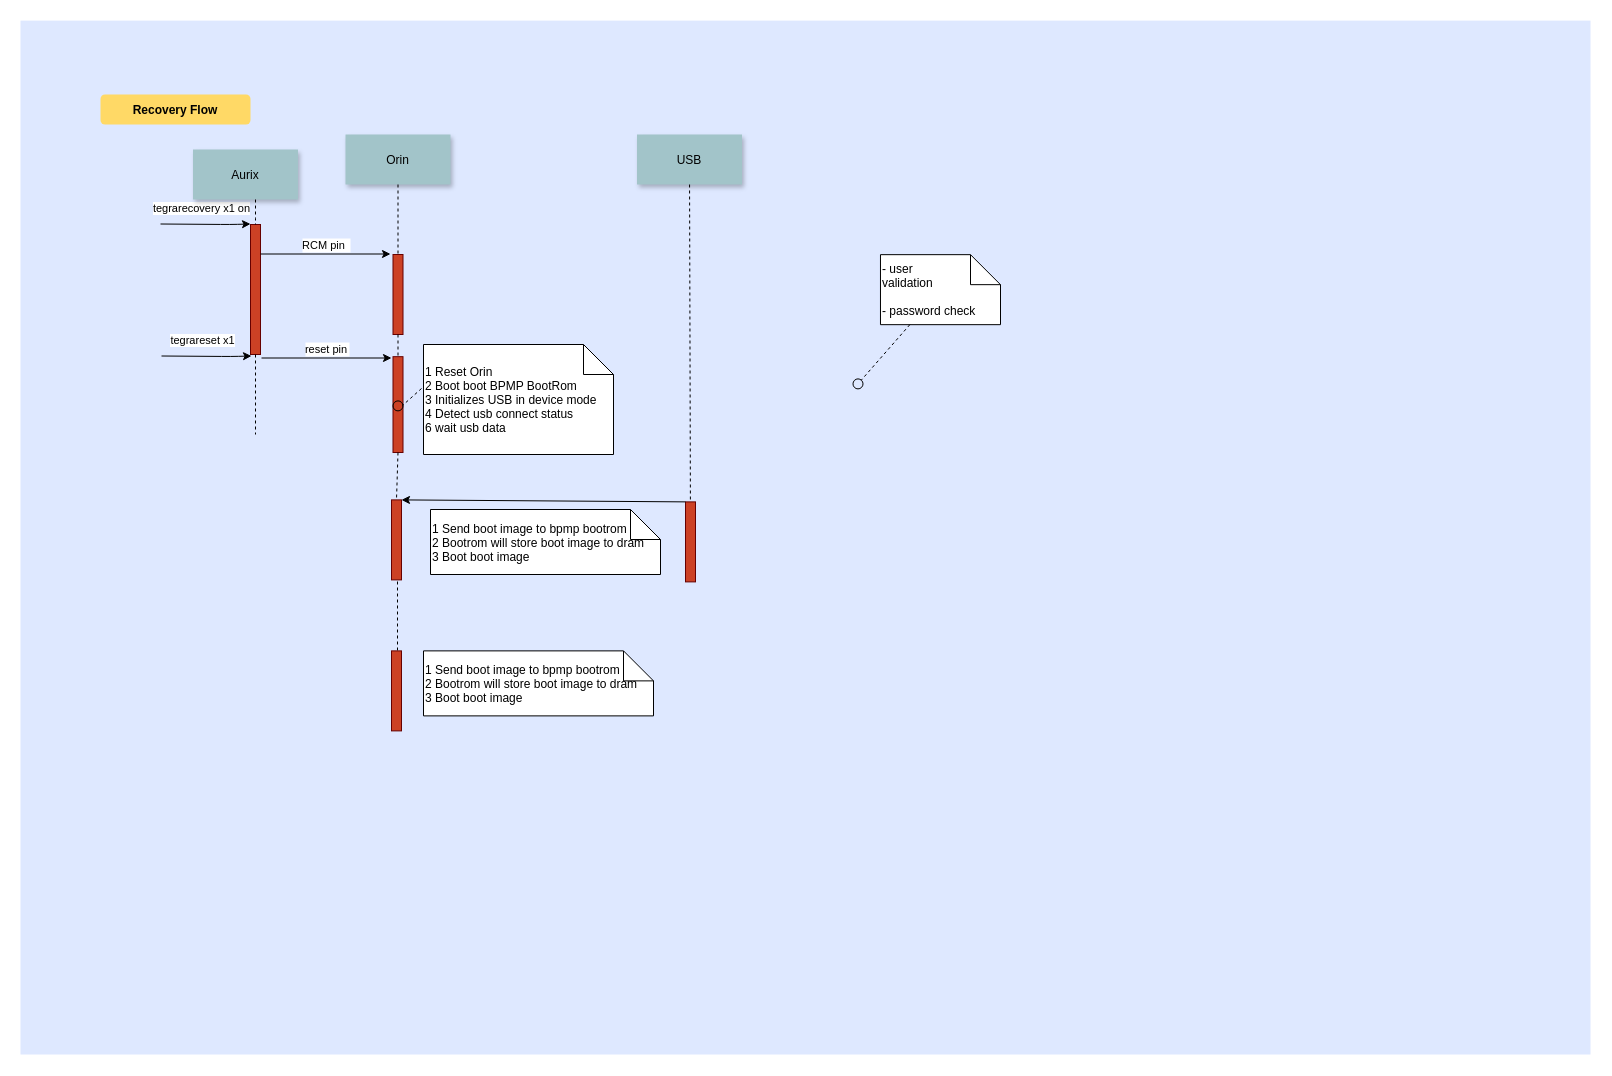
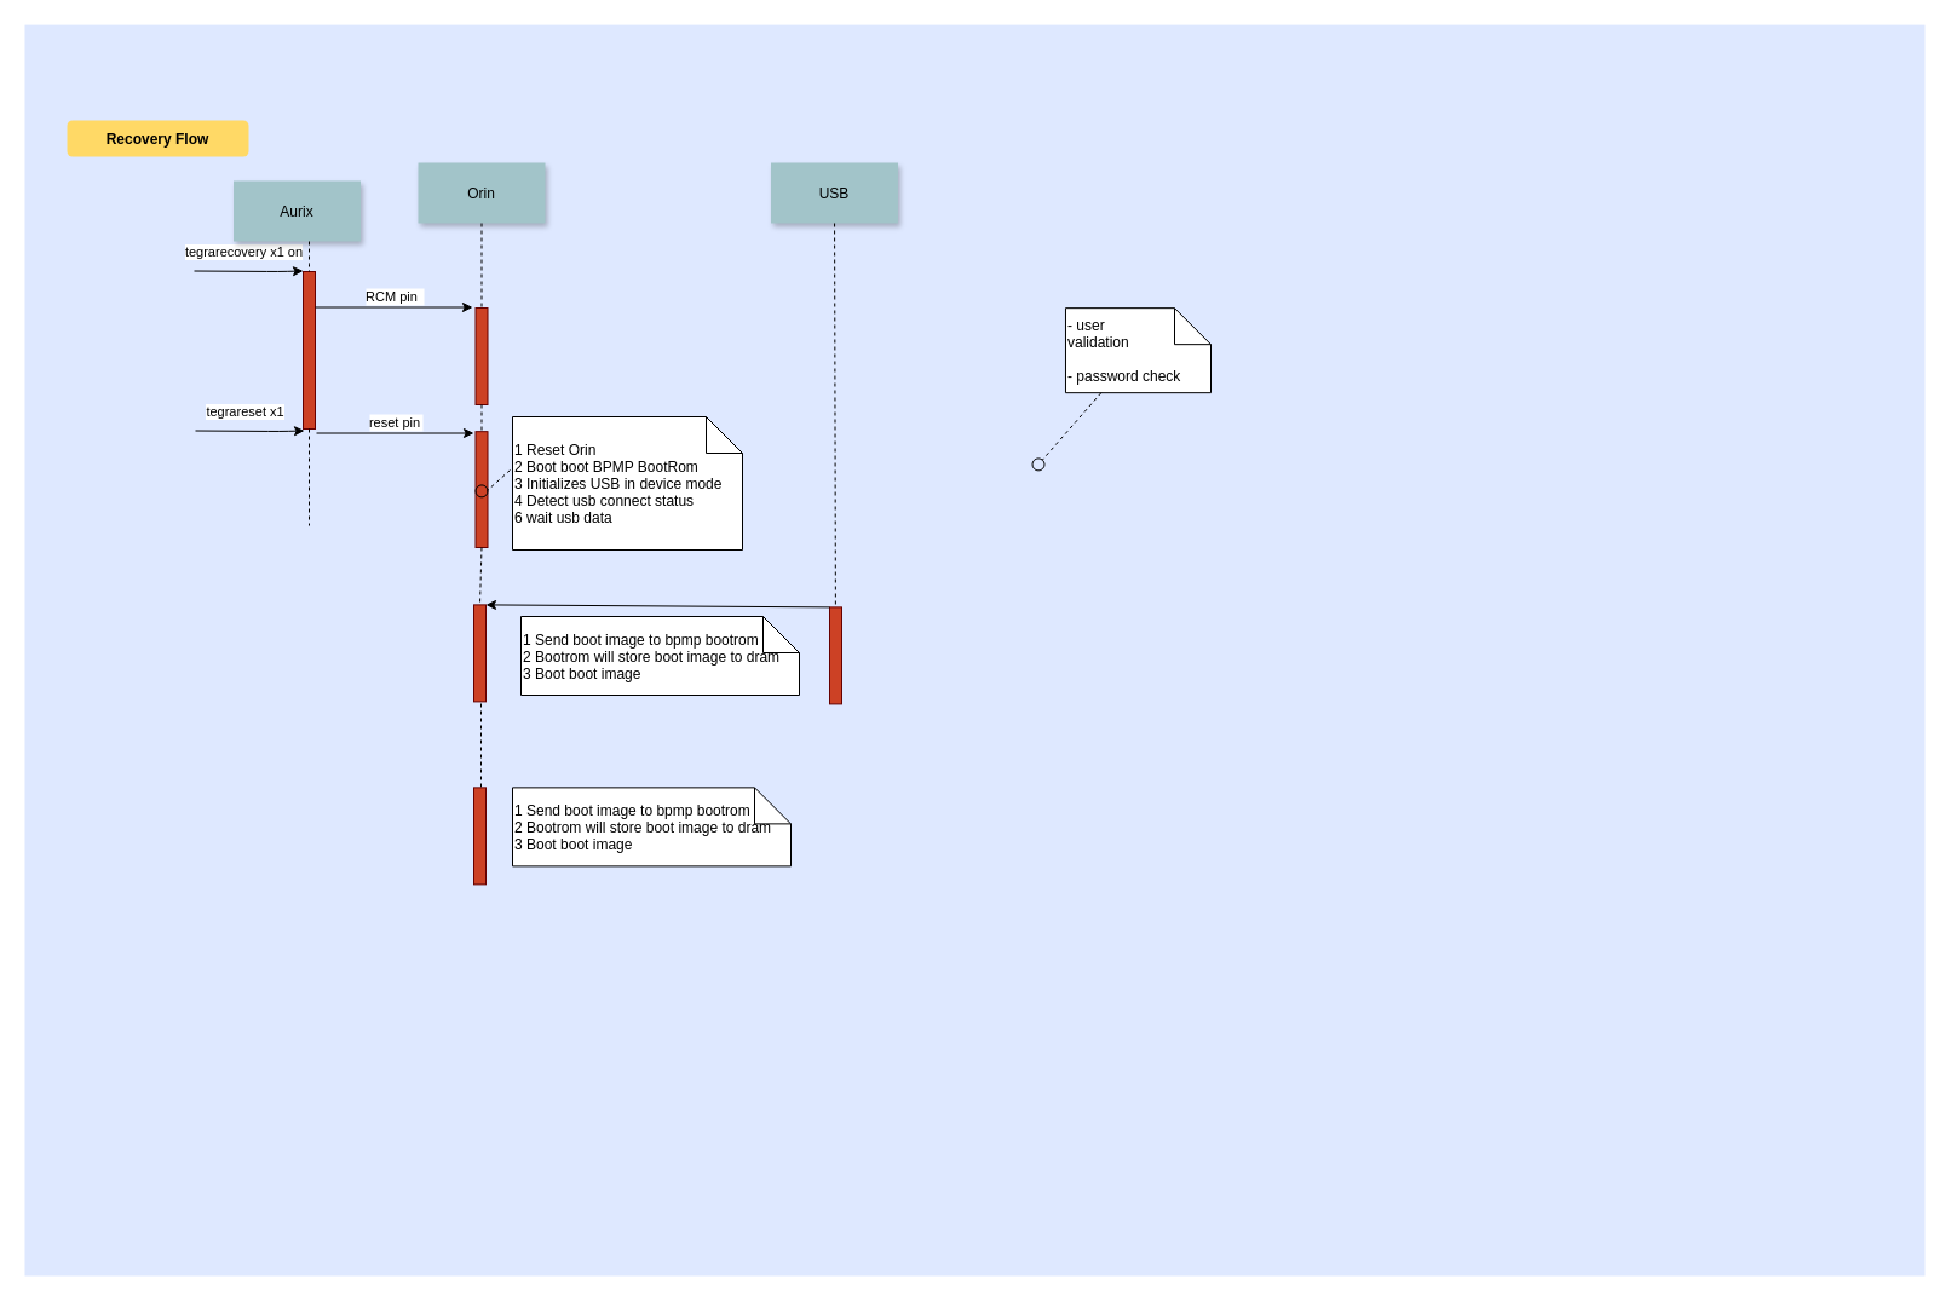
- <mxCell id="21" value="Recovery Flow" style="rounded=1;fontStyle=1;fillColor=#FFD966;strokeColor=none" parent="1" vertex="1"><mxGeometry x="100" y="94" width="150" height="30" as="geometry" /></mxCell>
+ <mxCell id="21" value="Recovery Flow" style="rounded=1;fontStyle=1;fillColor=#FFD966;strokeColor=none" parent="1" vertex="1"><mxGeometry x="55" y="99" width="150" height="30" as="geometry" /></mxCell>
